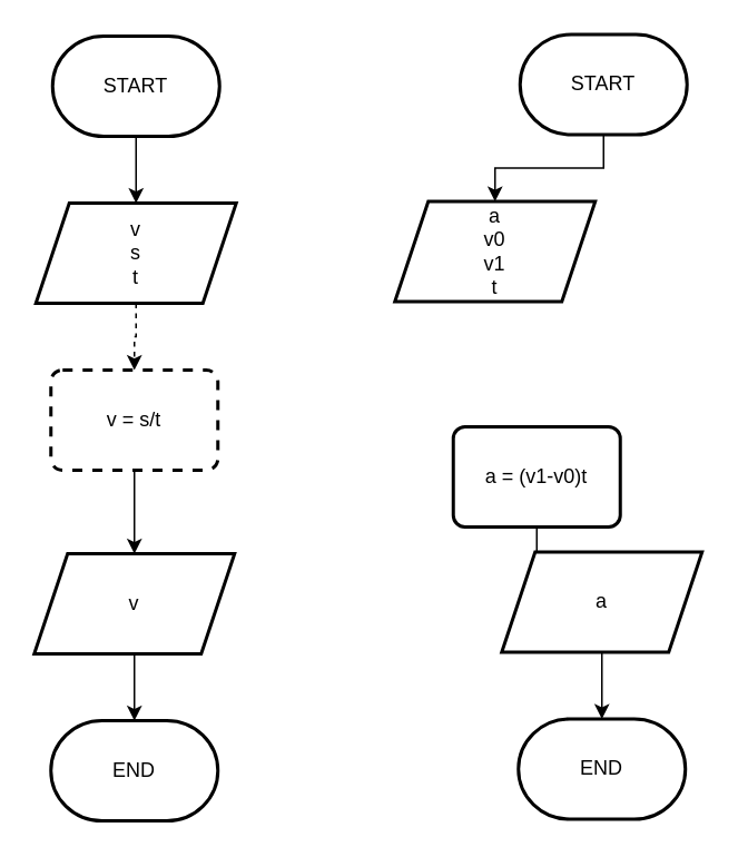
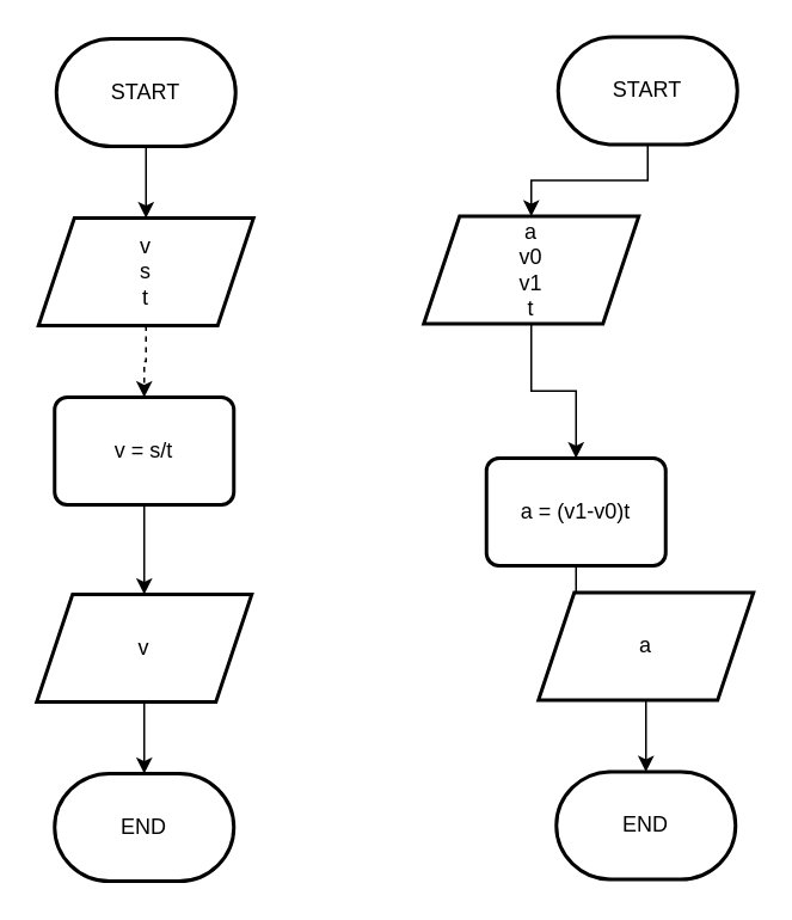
+ <mxCell id="13" value="" style="edgeStyle=orthogonalEdgeStyle;rounded=0;orthogonalLoop=1;jettySize=auto;html=1;" parent="1" source="14" target="16" edge="1"><mxGeometry relative="1" as="geometry" /></mxCell>
- <mxCell id="7" value="v = s/t" style="rounded=1;whiteSpace=wrap;html=1;absoluteArcSize=1;arcSize=14;strokeWidth=2;dashed=1;" parent="1" vertex="1"><mxGeometry x="30" y="221" width="100" height="60" as="geometry" /></mxCell>
+ <mxCell id="7" value="v = s/t" style="rounded=1;whiteSpace=wrap;html=1;absoluteArcSize=1;arcSize=14;strokeWidth=2;" parent="1" vertex="1"><mxGeometry x="30" y="221" width="100" height="60" as="geometry" /></mxCell>
